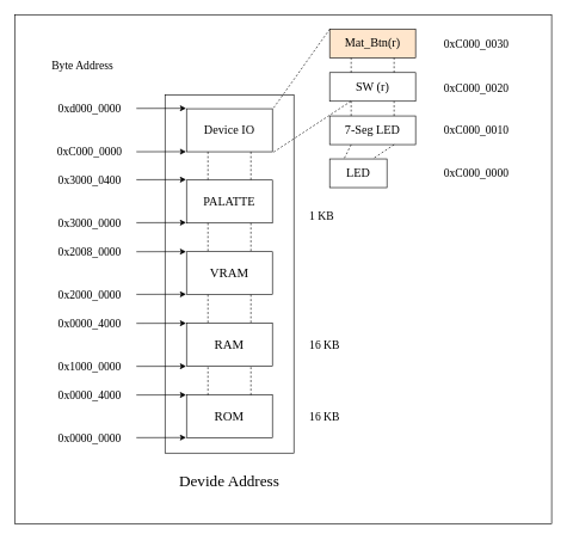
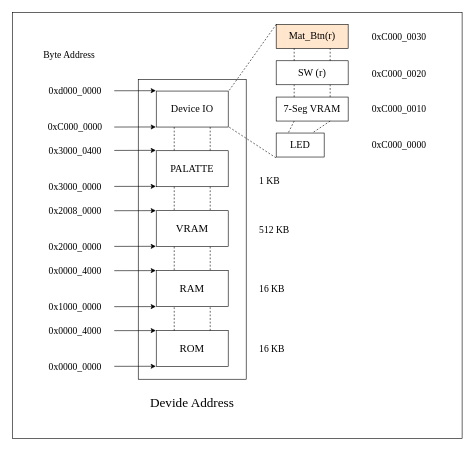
- <mxCell id="21" value="" style="endArrow=none;dashed=1;html=1;fontSize=17;exitX=1.015;exitY=1.006;exitDx=0;exitDy=0;exitPerimeter=0;fontFamily=Lucida Console;" parent="1" source="11" target="9" edge="1"><mxGeometry width="50" height="50" relative="1" as="geometry"><mxPoint x="520" y="391" as="sourcePoint" /><mxPoint x="460" y="271" as="targetPoint" /></mxGeometry></mxCell>
+ <mxCell id="21" value="" style="endArrow=none;dashed=1;html=1;fontSize=17;exitX=1.015;exitY=1.006;exitDx=0;exitDy=0;exitPerimeter=0;entryX=0.001;entryY=1.04;entryDx=0;entryDy=0;entryPerimeter=0;fontFamily=Lucida Console;" parent="1" source="11" target="8" edge="1"><mxGeometry width="50" height="50" relative="1" as="geometry"><mxPoint x="520" y="391" as="sourcePoint" /><mxPoint x="460" y="271" as="targetPoint" /></mxGeometry></mxCell>
- <mxCell id="10" value="&lt;span style=&quot;white-space: normal; font-size: 17px;&quot;&gt;7-Seg LED&lt;/span&gt;" style="rounded=0;whiteSpace=wrap;html=1;fontSize=17;fontFamily=Lucida Console;labelBackgroundColor=none;" parent="1" vertex="1"><mxGeometry x="460" y="161" width="120" height="40" as="geometry" /></mxCell>
+ <mxCell id="10" value="&lt;span style=&quot;white-space: normal; font-size: 17px;&quot;&gt;7-Seg VRAM&lt;/span&gt;" style="rounded=0;whiteSpace=wrap;html=1;fontSize=17;fontFamily=Lucida Console;labelBackgroundColor=none;" parent="1" vertex="1"><mxGeometry x="460" y="161" width="120" height="40" as="geometry" /></mxCell>
+ <mxCell id="48" value="&lt;font style=&quot;font-size: 16px&quot;&gt;512 KB&lt;/font&gt;" style="text;html=1;strokeColor=none;fillColor=none;align=left;verticalAlign=middle;whiteSpace=wrap;rounded=0;fontSize=16;fontFamily=Lucida Console;" parent="1" vertex="1"><mxGeometry x="430" y="371.5" width="100" height="20" as="geometry" /></mxCell>
